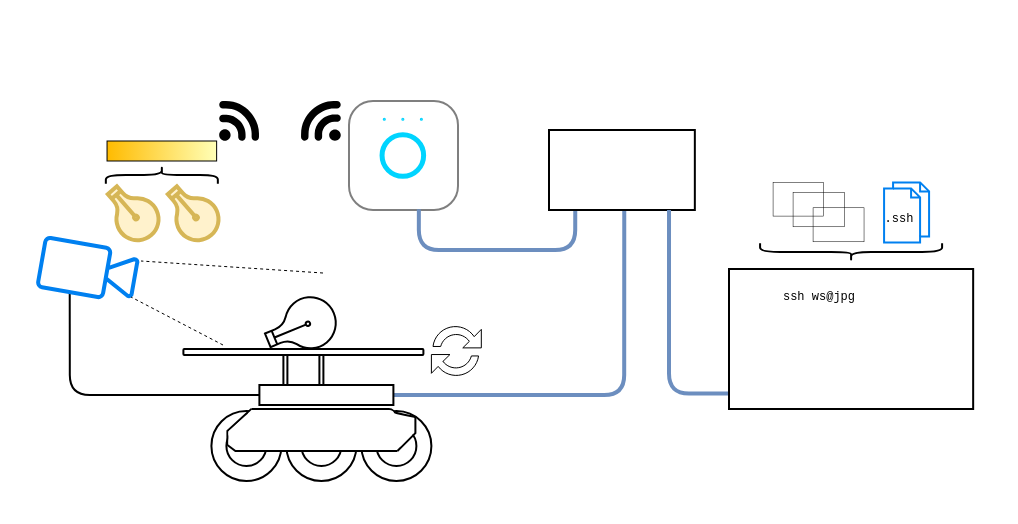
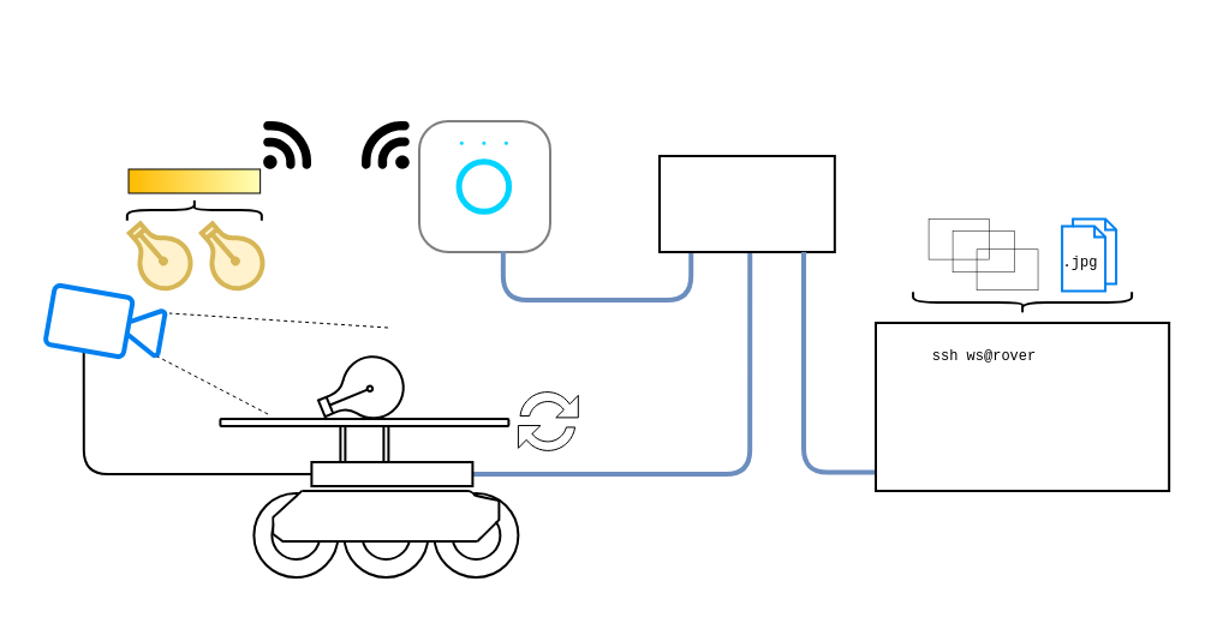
- <mxCell id="52" value="&lt;font style=&quot;font-size: 6px;&quot; face=&quot;Courier New&quot;&gt;.ssh&lt;/font&gt;" style="text;html=1;align=center;verticalAlign=middle;whiteSpace=wrap;rounded=0;fontSize=9;" parent="1" vertex="1"><mxGeometry x="441.99" y="66.7" width="15" height="22" as="geometry" /></mxCell>
+ <mxCell id="52" value="&lt;font style=&quot;font-size: 6px;&quot; face=&quot;Courier New&quot;&gt;.jpg&lt;/font&gt;" style="text;html=1;align=center;verticalAlign=middle;whiteSpace=wrap;rounded=0;fontSize=9;" parent="1" vertex="1"><mxGeometry x="441.99" y="66.7" width="15" height="22" as="geometry" /></mxCell>
- <mxCell id="47" value="&lt;font style=&quot;font-size: 6px;&quot; face=&quot;Courier New&quot;&gt;ssh ws@jpg&lt;/font&gt;" style="text;html=1;align=center;verticalAlign=middle;whiteSpace=wrap;rounded=0;fontSize=9;" parent="1" vertex="1"><mxGeometry x="381" y="109" width="57" height="16" as="geometry" /></mxCell>
+ <mxCell id="47" value="&lt;font style=&quot;font-size: 6px;&quot; face=&quot;Courier New&quot;&gt;ssh ws@rover&lt;/font&gt;" style="text;html=1;align=center;verticalAlign=middle;whiteSpace=wrap;rounded=0;fontSize=9;" parent="1" vertex="1"><mxGeometry x="381" y="109" width="57" height="16" as="geometry" /></mxCell>
